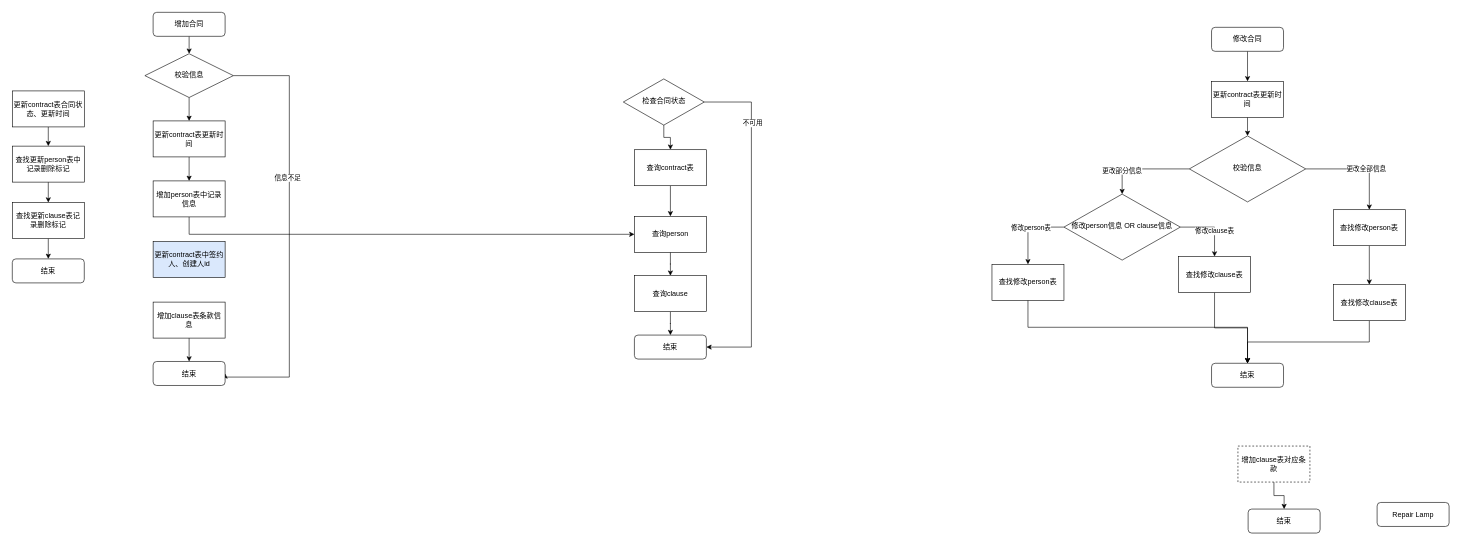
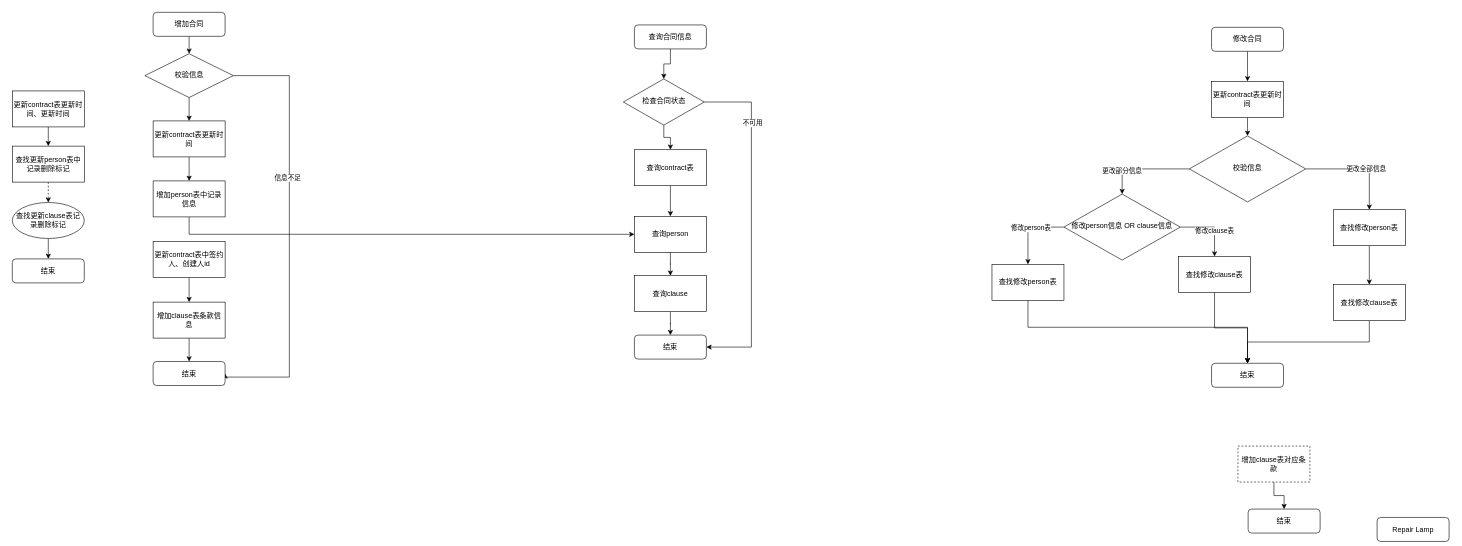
+ <mxCell id="53" value="查询合同信息" style="rounded=1;whiteSpace=wrap;html=1;fontSize=12;glass=0;strokeWidth=1;shadow=0;" vertex="1" parent="1"><mxGeometry x="1057" y="41" width="120" height="40" as="geometry" /></mxCell>
+ <mxCell id="52" value="" style="edgeStyle=orthogonalEdgeStyle;rounded=0;orthogonalLoop=1;jettySize=auto;html=1;" edge="1" parent="1" source="53" target="63"><mxGeometry relative="1" as="geometry" /></mxCell>
- <mxCell id="46" value="更新contract表合同状态、更新时间" style="rounded=0;whiteSpace=wrap;html=1;" vertex="1" parent="1"><mxGeometry x="20" y="151" width="120" height="60" as="geometry" /></mxCell>
+ <mxCell id="46" value="更新contract表更新时间、更新时间" style="rounded=0;whiteSpace=wrap;html=1;" vertex="1" parent="1"><mxGeometry x="20" y="151" width="120" height="60" as="geometry" /></mxCell>
- <mxCell id="47" style="edgeStyle=orthogonalEdgeStyle;rounded=0;orthogonalLoop=1;jettySize=auto;html=1;exitX=0.5;exitY=1;exitDx=0;exitDy=0;entryX=0.5;entryY=0;entryDx=0;entryDy=0;" edge="1" parent="1" source="48" target="50"><mxGeometry relative="1" as="geometry" /></mxCell>
+ <mxCell id="47" style="edgeStyle=orthogonalEdgeStyle;rounded=0;orthogonalLoop=1;jettySize=auto;html=1;exitX=0.5;exitY=1;exitDx=0;exitDy=0;entryX=0.5;entryY=0;entryDx=0;entryDy=0;dashed=1;" edge="1" parent="1" source="48" target="50"><mxGeometry relative="1" as="geometry" /></mxCell>
- <mxCell id="50" value="查找更新clause表记录删除标记" style="rounded=0;whiteSpace=wrap;html=1;" vertex="1" parent="1"><mxGeometry x="20" y="337" width="120" height="60" as="geometry" /></mxCell>
+ <mxCell id="50" value="查找更新clause表记录删除标记" style="ellipse;whiteSpace=wrap;html=1;" vertex="1" parent="1"><mxGeometry x="20" y="337" width="120" height="60" as="geometry" /></mxCell>
- <mxCell id="41" value="更新contract表中签约人、创建人id" style="rounded=0;whiteSpace=wrap;html=1;fillColor=#dae8fc;" vertex="1" parent="1"><mxGeometry x="254.75" y="402" width="120" height="60" as="geometry" /></mxCell>
+ <mxCell id="41" value="更新contract表中签约人、创建人id" style="rounded=0;whiteSpace=wrap;html=1;" vertex="1" parent="1"><mxGeometry x="254.75" y="402" width="120" height="60" as="geometry" /></mxCell>
+ <mxCell id="40" style="edgeStyle=orthogonalEdgeStyle;rounded=0;orthogonalLoop=1;jettySize=auto;html=1;exitX=0.5;exitY=1;exitDx=0;exitDy=0;entryX=0.5;entryY=0;entryDx=0;entryDy=0;" edge="1" parent="1" source="41" target="43"><mxGeometry relative="1" as="geometry" /></mxCell>
- <mxCell id="9" value="Repair Lamp" style="rounded=1;whiteSpace=wrap;html=1;fontSize=12;glass=0;strokeWidth=1;shadow=0;" parent="1" vertex="1"><mxGeometry x="2295" y="837" width="120" height="40" as="geometry" /></mxCell>
+ <mxCell id="9" value="Repair Lamp" style="rounded=1;whiteSpace=wrap;html=1;fontSize=12;glass=0;strokeWidth=1;shadow=0;" parent="1" vertex="1"><mxGeometry x="2295" y="862" width="120" height="40" as="geometry" /></mxCell>
